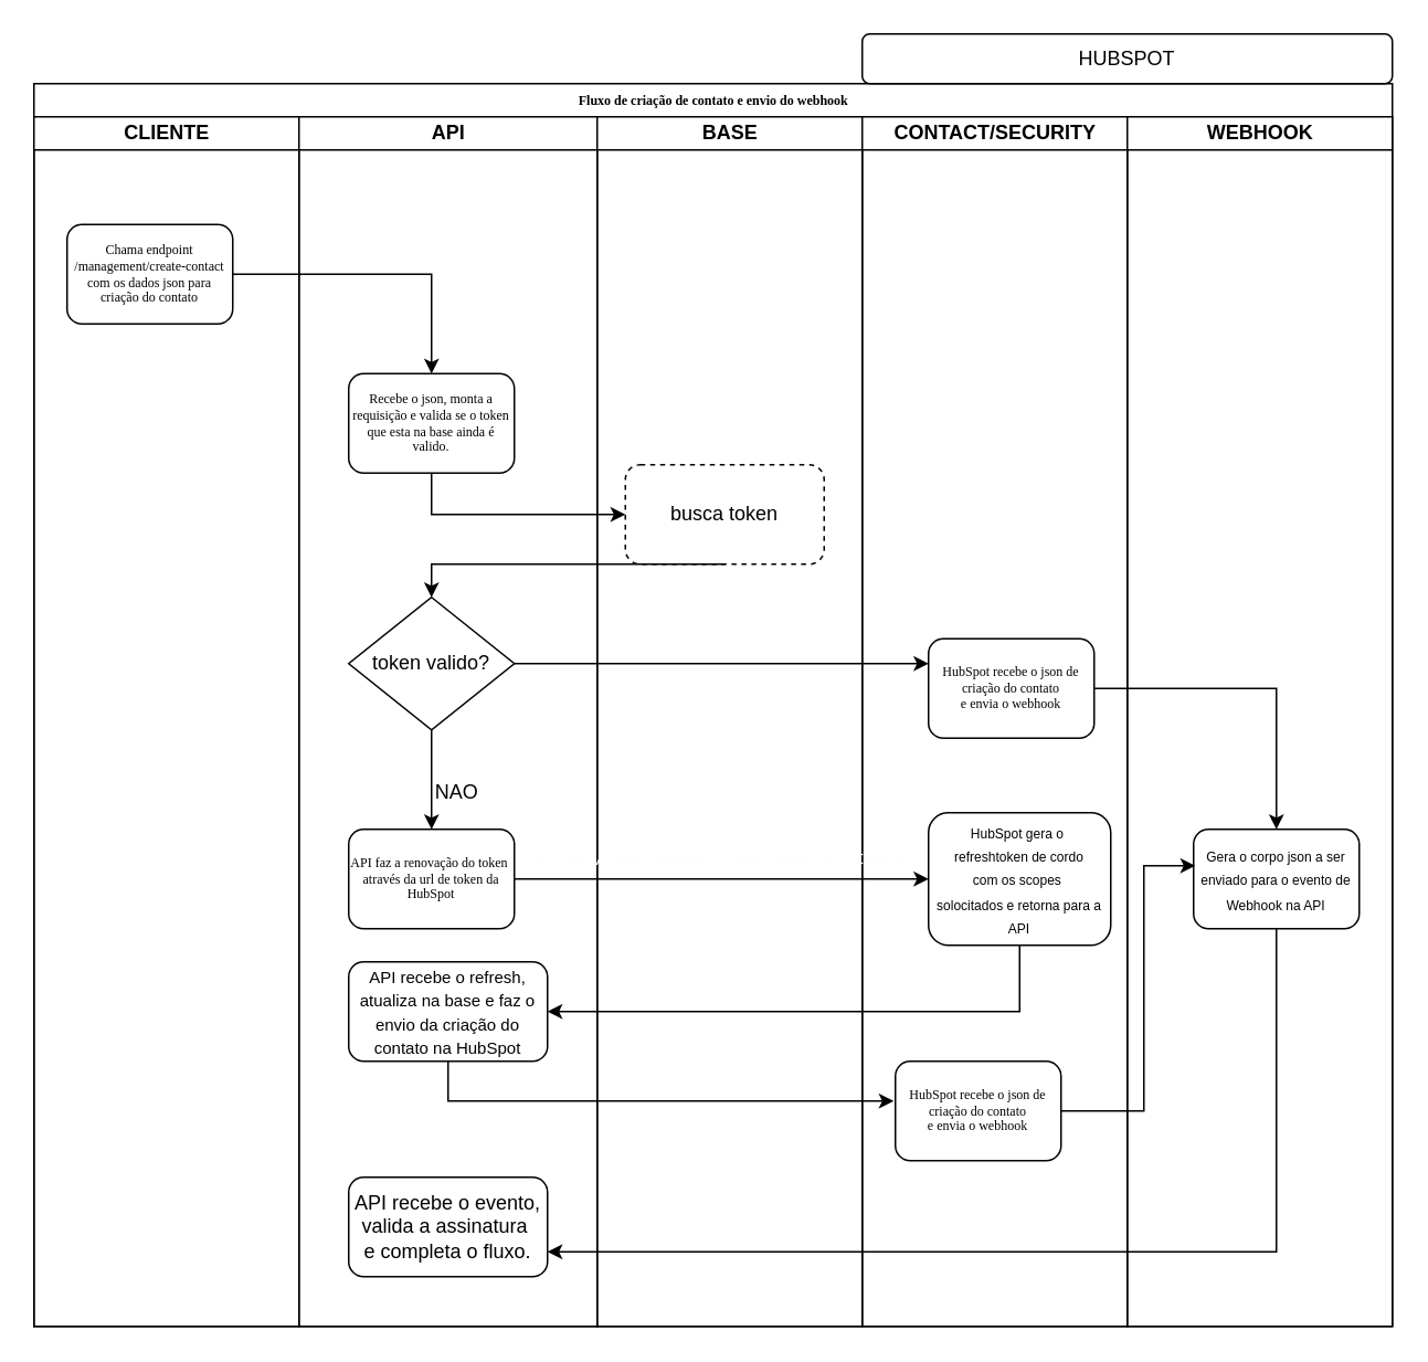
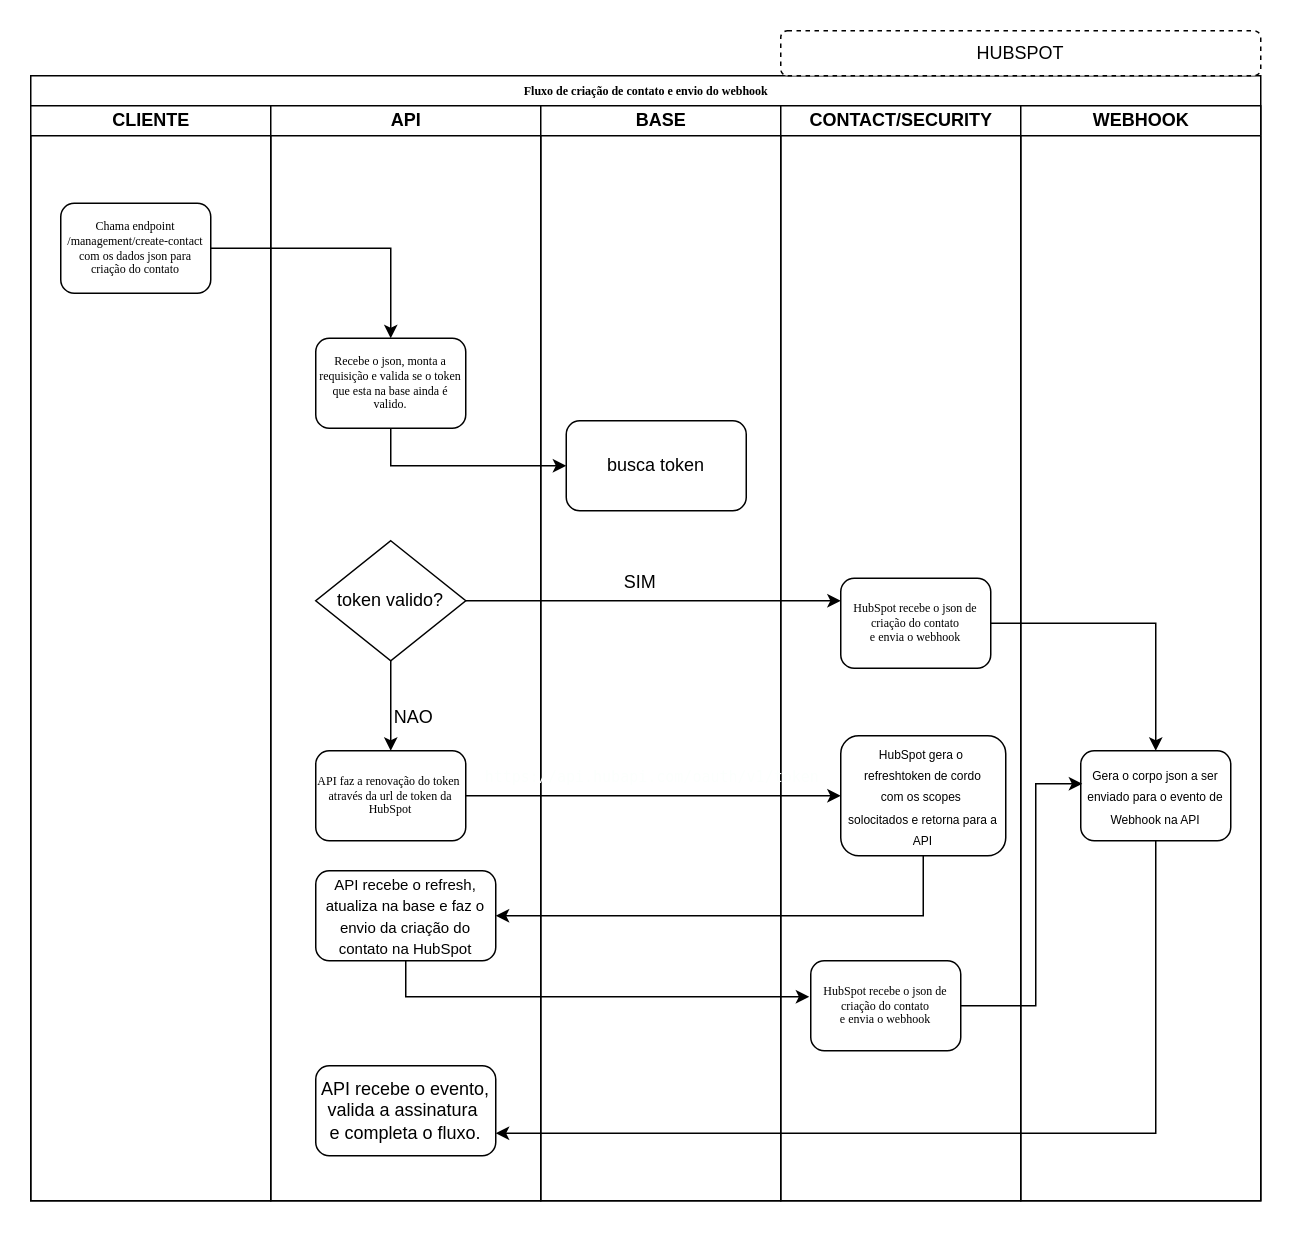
- <mxCell id="31" value="HUBSPOT" style="rounded=1;whiteSpace=wrap;html=1;" vertex="1" parent="1"><mxGeometry x="520" y="20" width="320" height="30" as="geometry" /></mxCell>
+ <mxCell id="31" value="HUBSPOT" style="rounded=1;whiteSpace=wrap;html=1;dashed=1;" vertex="1" parent="1"><mxGeometry x="520" y="20" width="320" height="30" as="geometry" /></mxCell>
- <mxCell id="13" value="busca token" style="rounded=1;whiteSpace=wrap;html=1;dashed=1;" vertex="1" parent="12"><mxGeometry x="17" y="210" width="120" height="60" as="geometry" /></mxCell>
+ <mxCell id="13" value="busca token" style="rounded=1;whiteSpace=wrap;html=1;" vertex="1" parent="12"><mxGeometry x="17" y="210" width="120" height="60" as="geometry" /></mxCell>
- <mxCell id="21" style="edgeStyle=orthogonalEdgeStyle;rounded=0;orthogonalLoop=1;jettySize=auto;html=1;exitX=0.5;exitY=1;exitDx=0;exitDy=0;entryX=0.5;entryY=0;entryDx=0;entryDy=0;" edge="1" parent="2" source="13" target="8"><mxGeometry relative="1" as="geometry"><Array as="points"><mxPoint x="240" y="290" /></Array></mxGeometry></mxCell>
+ <mxCell id="32" value="SIM" style="text;html=1;align=center;verticalAlign=middle;resizable=0;points=[];autosize=1;strokeColor=none;fillColor=none;" vertex="1" parent="1"><mxGeometry x="406" y="373" width="40" height="30" as="geometry" /></mxCell>
